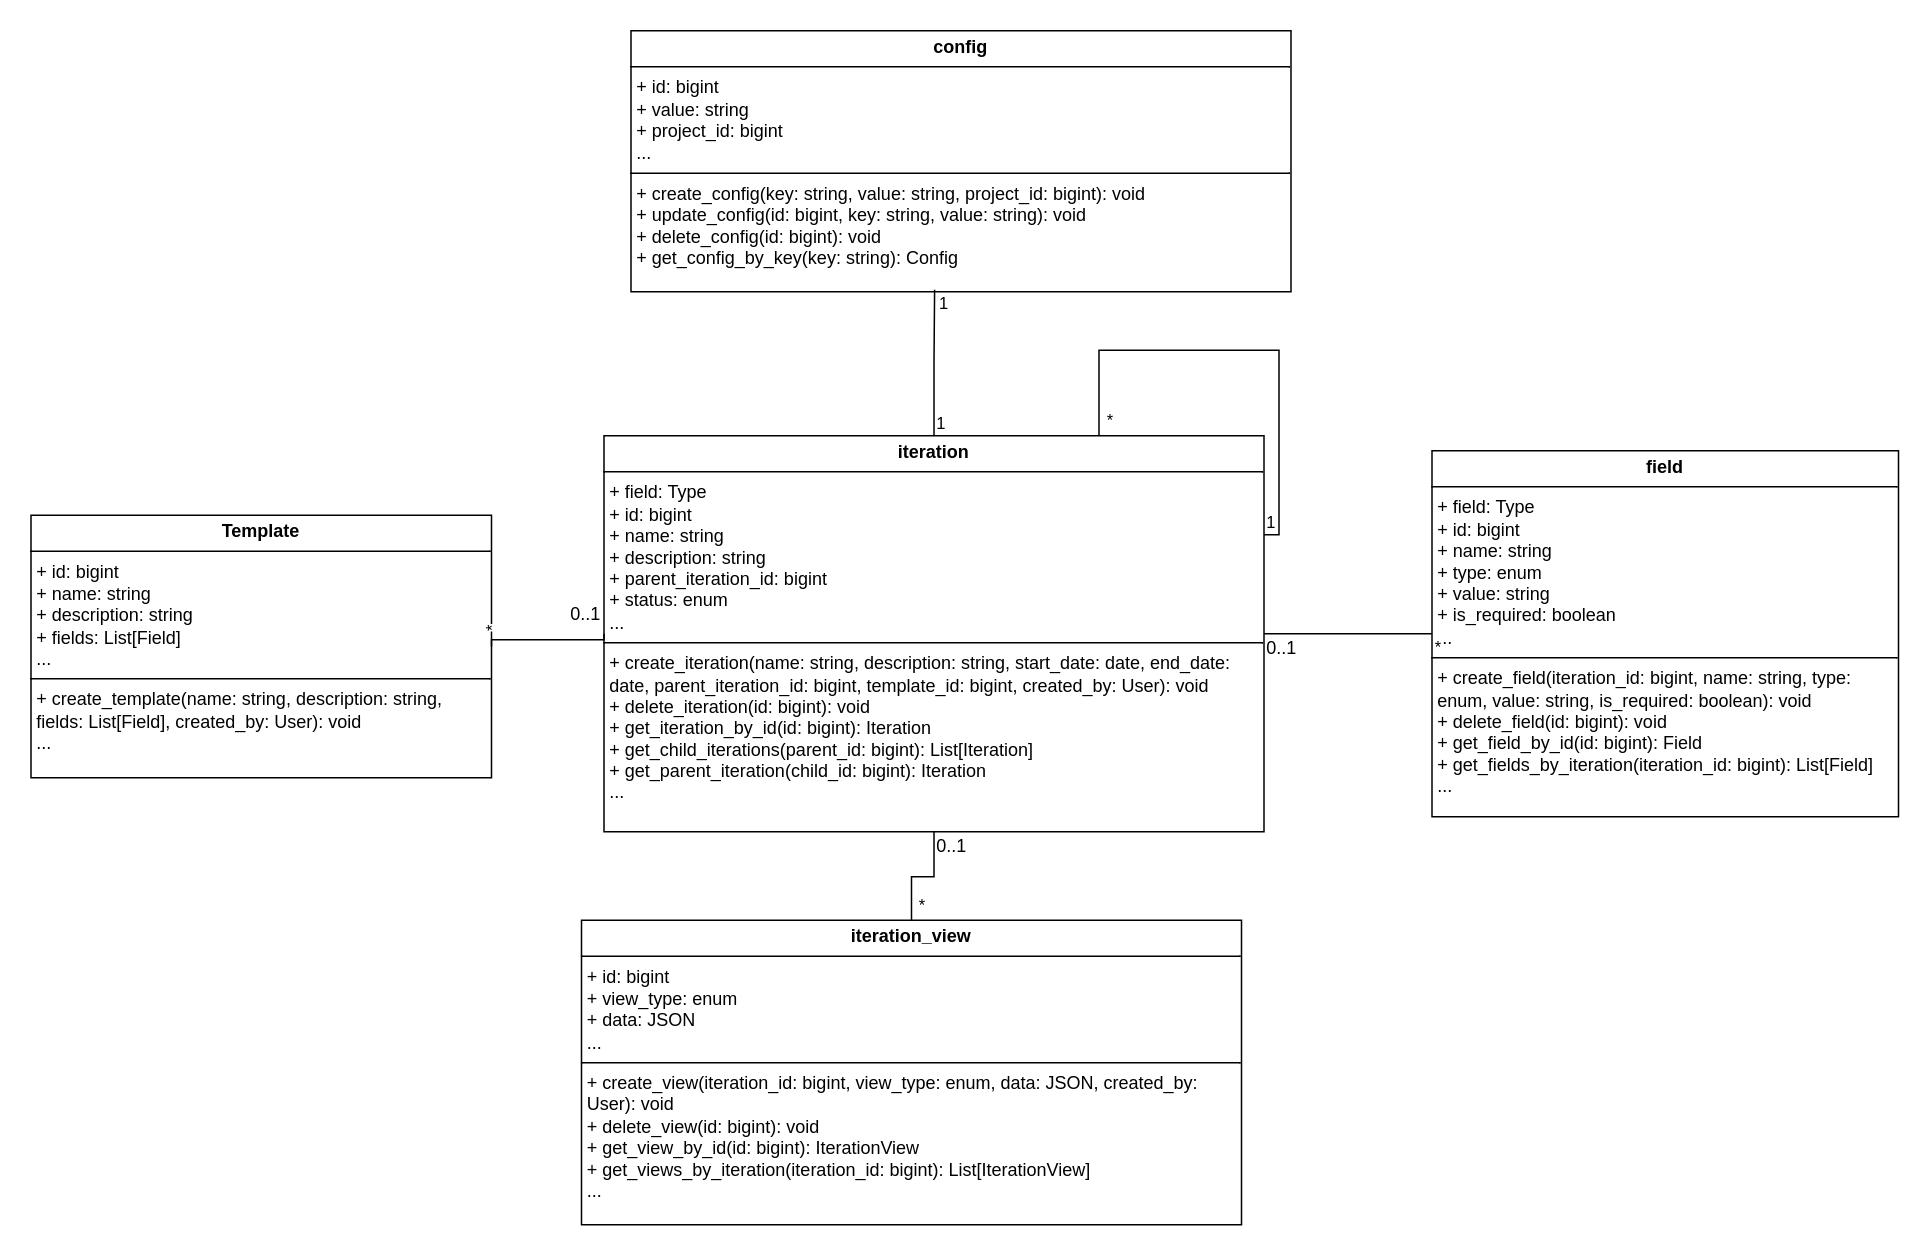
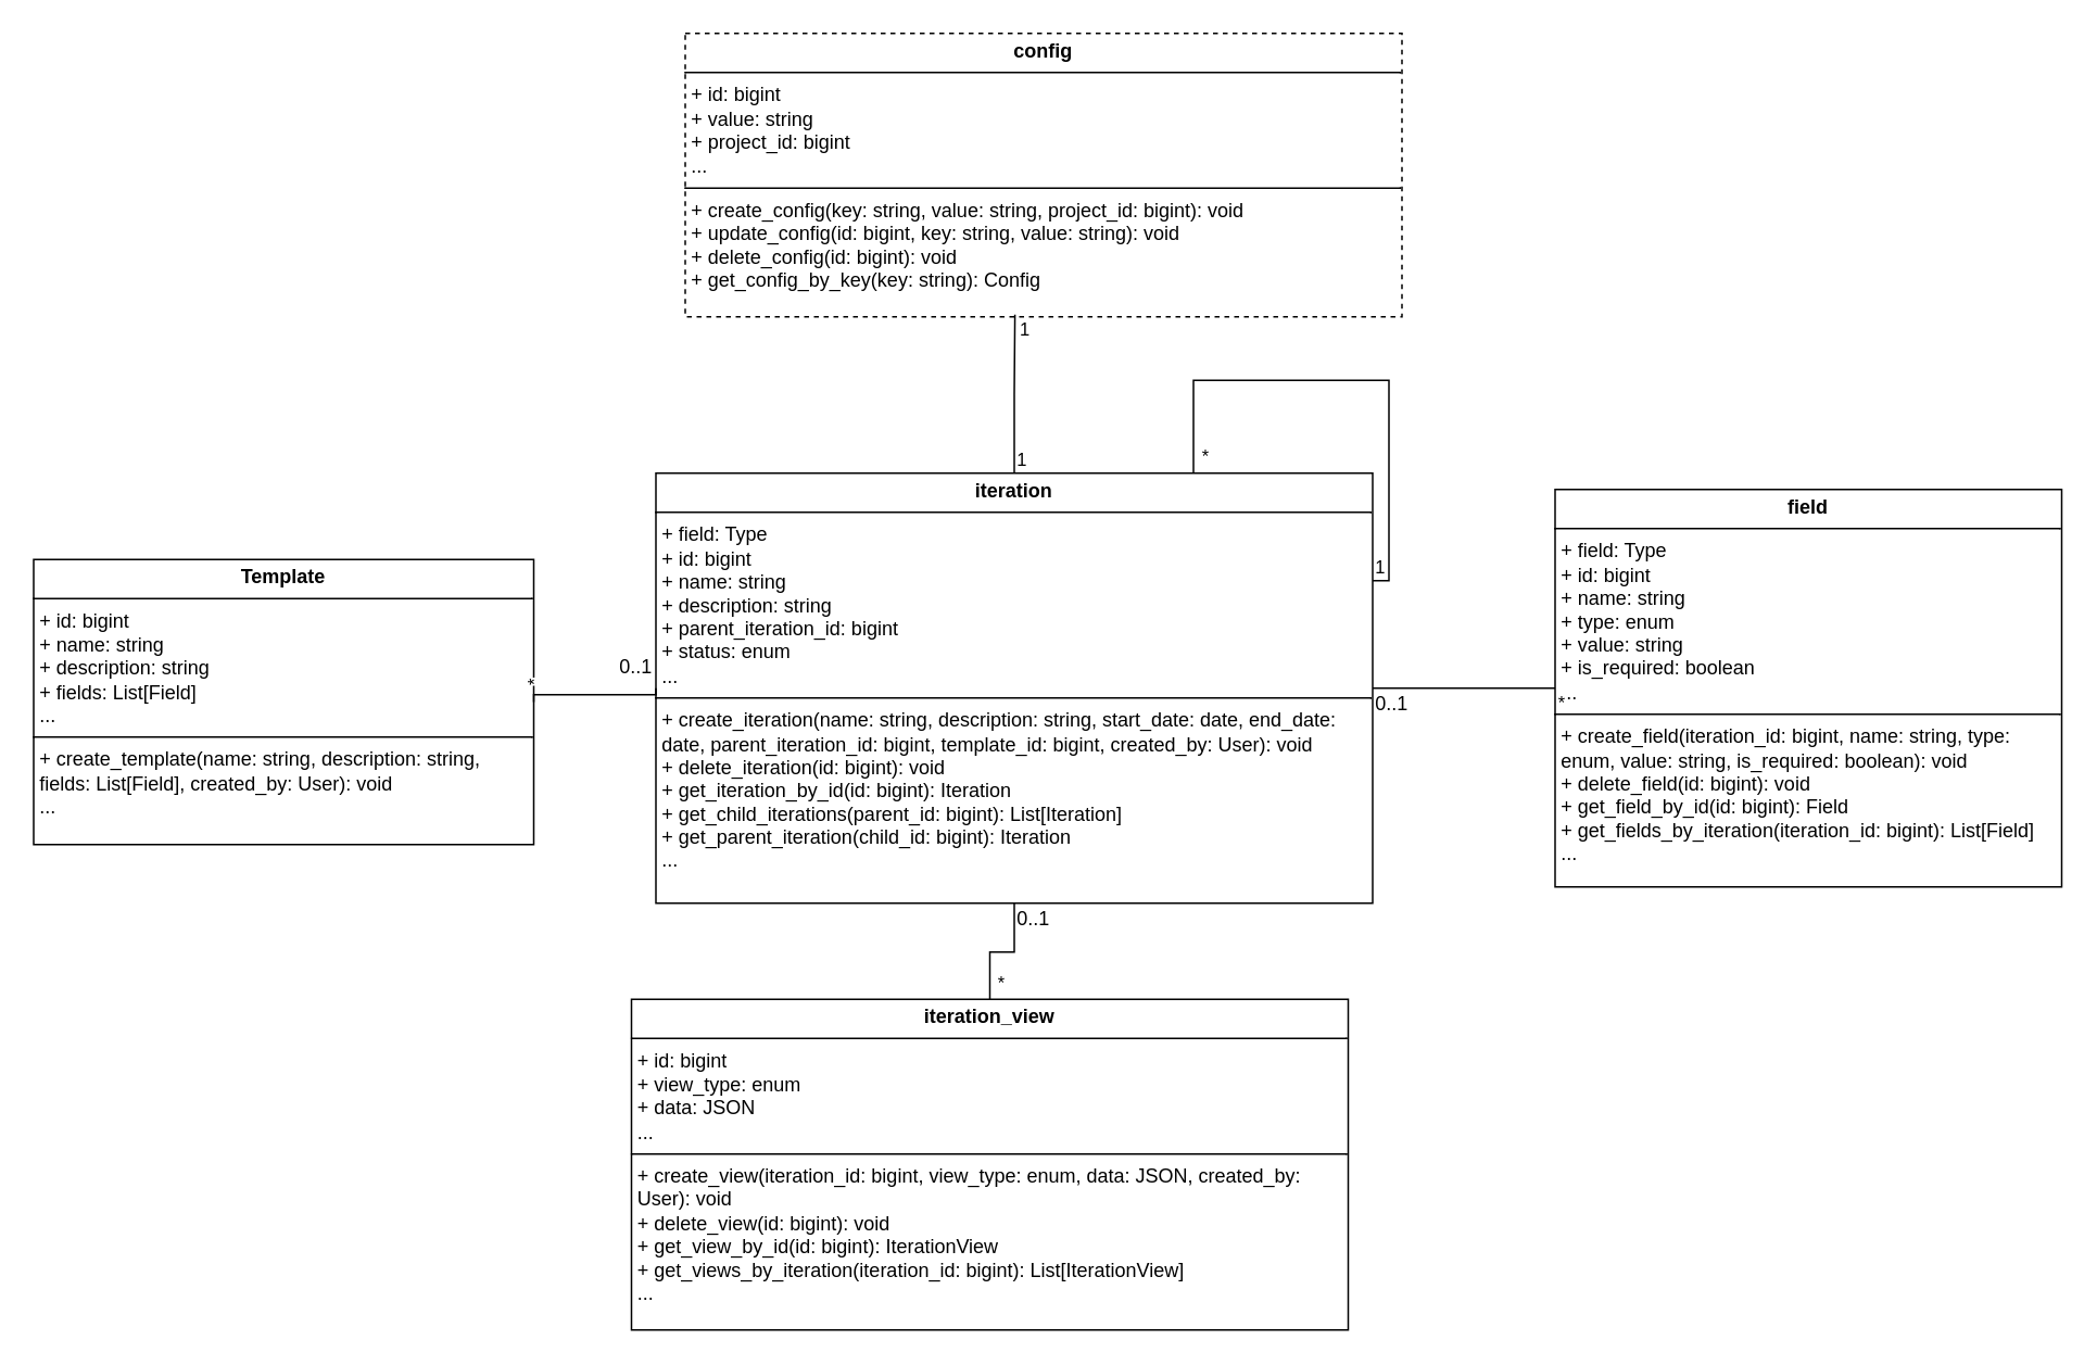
- <mxCell id="8" value="&lt;p style=&quot;margin:0px;margin-top:4px;text-align:center;&quot;&gt;&lt;b&gt;config&lt;/b&gt;&lt;/p&gt;&lt;hr size=&quot;1&quot; style=&quot;border-style:solid;&quot;&gt;&lt;p style=&quot;margin:0px;margin-left:4px;&quot;&gt;&lt;span style=&quot;background-color: transparent; color: light-dark(rgb(0, 0, 0), rgb(255, 255, 255));&quot;&gt;+ id: bigint&lt;/span&gt;&lt;/p&gt;&lt;p style=&quot;margin:0px;margin-left:4px;&quot;&gt;&lt;span style=&quot;background-color: transparent; color: light-dark(rgb(0, 0, 0), rgb(255, 255, 255));&quot;&gt;+ value: string&lt;/span&gt;&lt;/p&gt;&lt;p style=&quot;margin:0px;margin-left:4px;&quot;&gt;+ project_id: bigint&lt;/p&gt;&lt;p style=&quot;margin:0px;margin-left:4px;&quot;&gt;...&lt;/p&gt;&lt;hr size=&quot;1&quot; style=&quot;border-style:solid;&quot;&gt;&lt;p style=&quot;margin:0px;margin-left:4px;&quot;&gt;&lt;span style=&quot;background-color: transparent; color: light-dark(rgb(0, 0, 0), rgb(255, 255, 255));&quot;&gt;+ create_config(key: string, value: string, project_id: bigint): void&lt;/span&gt;&lt;/p&gt;&lt;p style=&quot;margin:0px;margin-left:4px;&quot;&gt;+ update_config(id: bigint, key: string, value: string): void&lt;/p&gt;&lt;p style=&quot;margin:0px;margin-left:4px;&quot;&gt;+ delete_config(id: bigint): void&lt;/p&gt;&lt;p style=&quot;margin:0px;margin-left:4px;&quot;&gt;+ get_config_by_key(key: string): Config&lt;/p&gt;" style="verticalAlign=top;align=left;overflow=fill;html=1;whiteSpace=wrap;" vertex="1" parent="1"><mxGeometry x="420" y="20" width="440" height="174" as="geometry" /></mxCell>
+ <mxCell id="8" value="&lt;p style=&quot;margin:0px;margin-top:4px;text-align:center;&quot;&gt;&lt;b&gt;config&lt;/b&gt;&lt;/p&gt;&lt;hr size=&quot;1&quot; style=&quot;border-style:solid;&quot;&gt;&lt;p style=&quot;margin:0px;margin-left:4px;&quot;&gt;&lt;span style=&quot;background-color: transparent; color: light-dark(rgb(0, 0, 0), rgb(255, 255, 255));&quot;&gt;+ id: bigint&lt;/span&gt;&lt;/p&gt;&lt;p style=&quot;margin:0px;margin-left:4px;&quot;&gt;&lt;span style=&quot;background-color: transparent; color: light-dark(rgb(0, 0, 0), rgb(255, 255, 255));&quot;&gt;+ value: string&lt;/span&gt;&lt;/p&gt;&lt;p style=&quot;margin:0px;margin-left:4px;&quot;&gt;+ project_id: bigint&lt;/p&gt;&lt;p style=&quot;margin:0px;margin-left:4px;&quot;&gt;...&lt;/p&gt;&lt;hr size=&quot;1&quot; style=&quot;border-style:solid;&quot;&gt;&lt;p style=&quot;margin:0px;margin-left:4px;&quot;&gt;&lt;span style=&quot;background-color: transparent; color: light-dark(rgb(0, 0, 0), rgb(255, 255, 255));&quot;&gt;+ create_config(key: string, value: string, project_id: bigint): void&lt;/span&gt;&lt;/p&gt;&lt;p style=&quot;margin:0px;margin-left:4px;&quot;&gt;+ update_config(id: bigint, key: string, value: string): void&lt;/p&gt;&lt;p style=&quot;margin:0px;margin-left:4px;&quot;&gt;+ delete_config(id: bigint): void&lt;/p&gt;&lt;p style=&quot;margin:0px;margin-left:4px;&quot;&gt;+ get_config_by_key(key: string): Config&lt;/p&gt;" style="verticalAlign=top;align=left;overflow=fill;html=1;whiteSpace=wrap;dashed=1;" vertex="1" parent="1"><mxGeometry x="420" y="20" width="440" height="174" as="geometry" /></mxCell>
